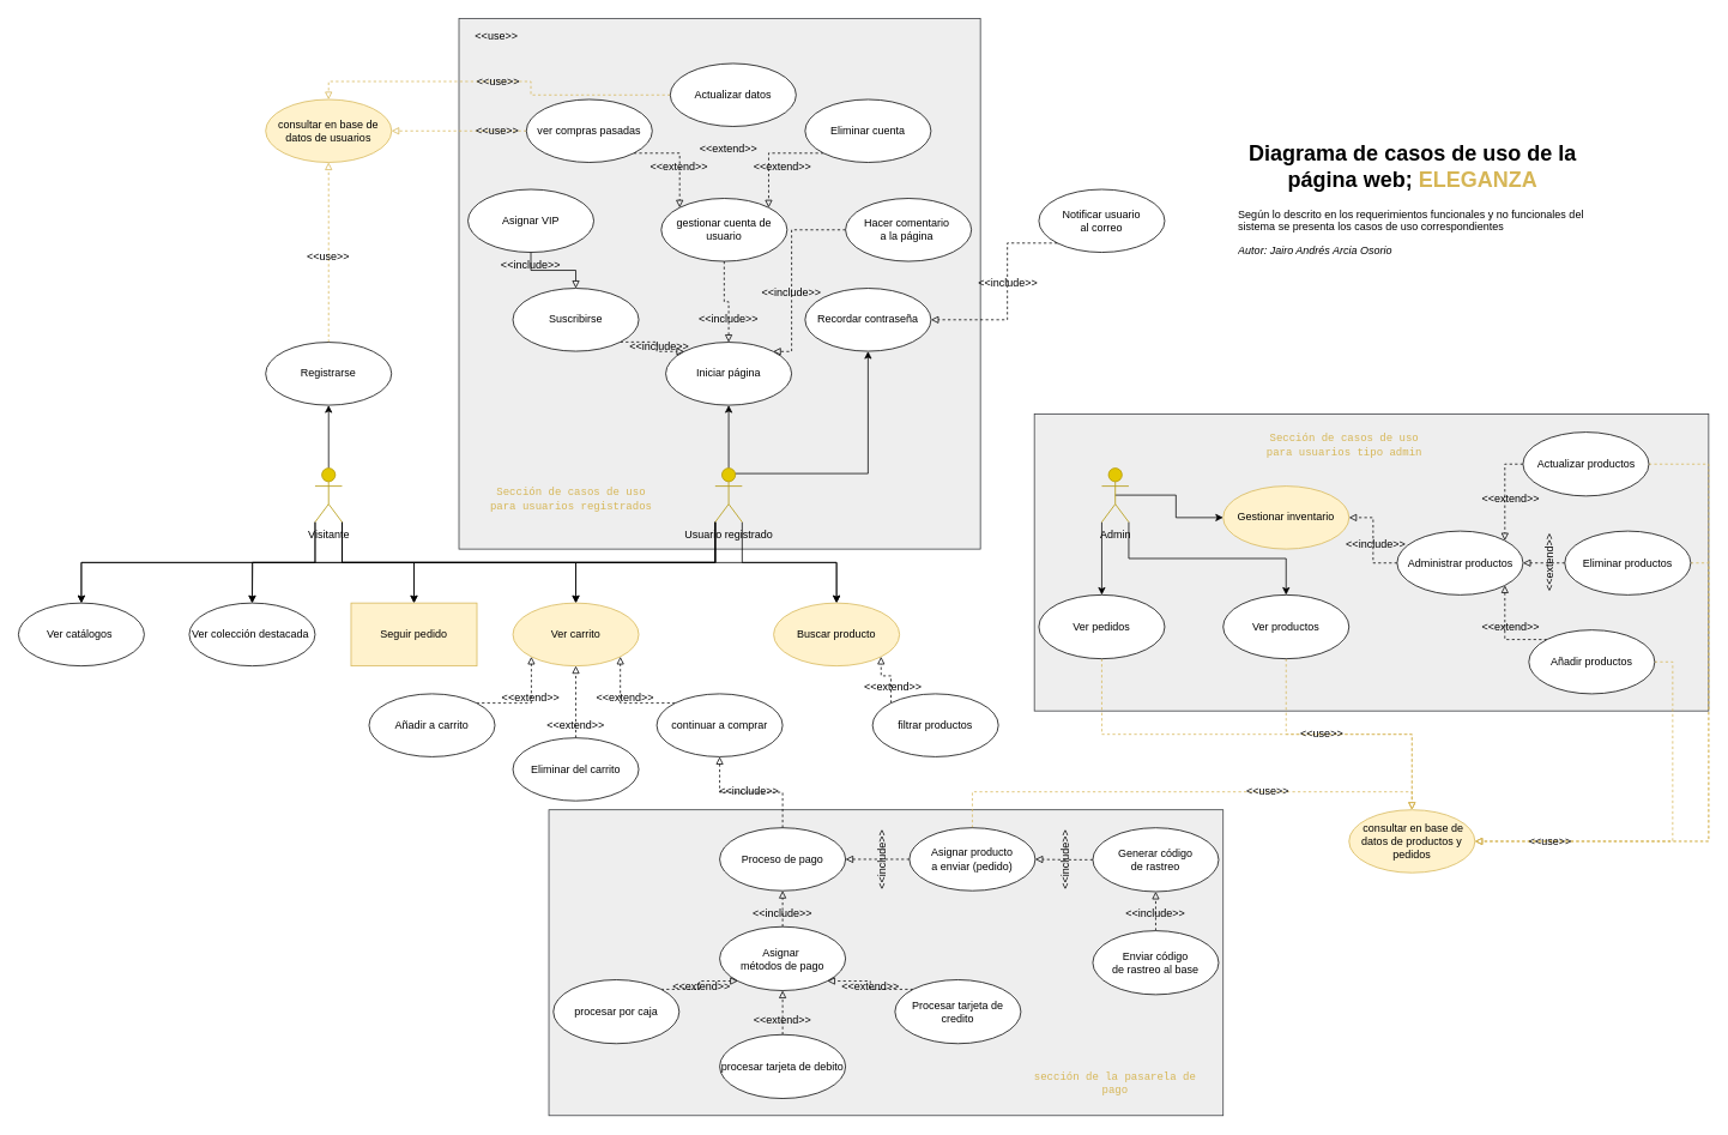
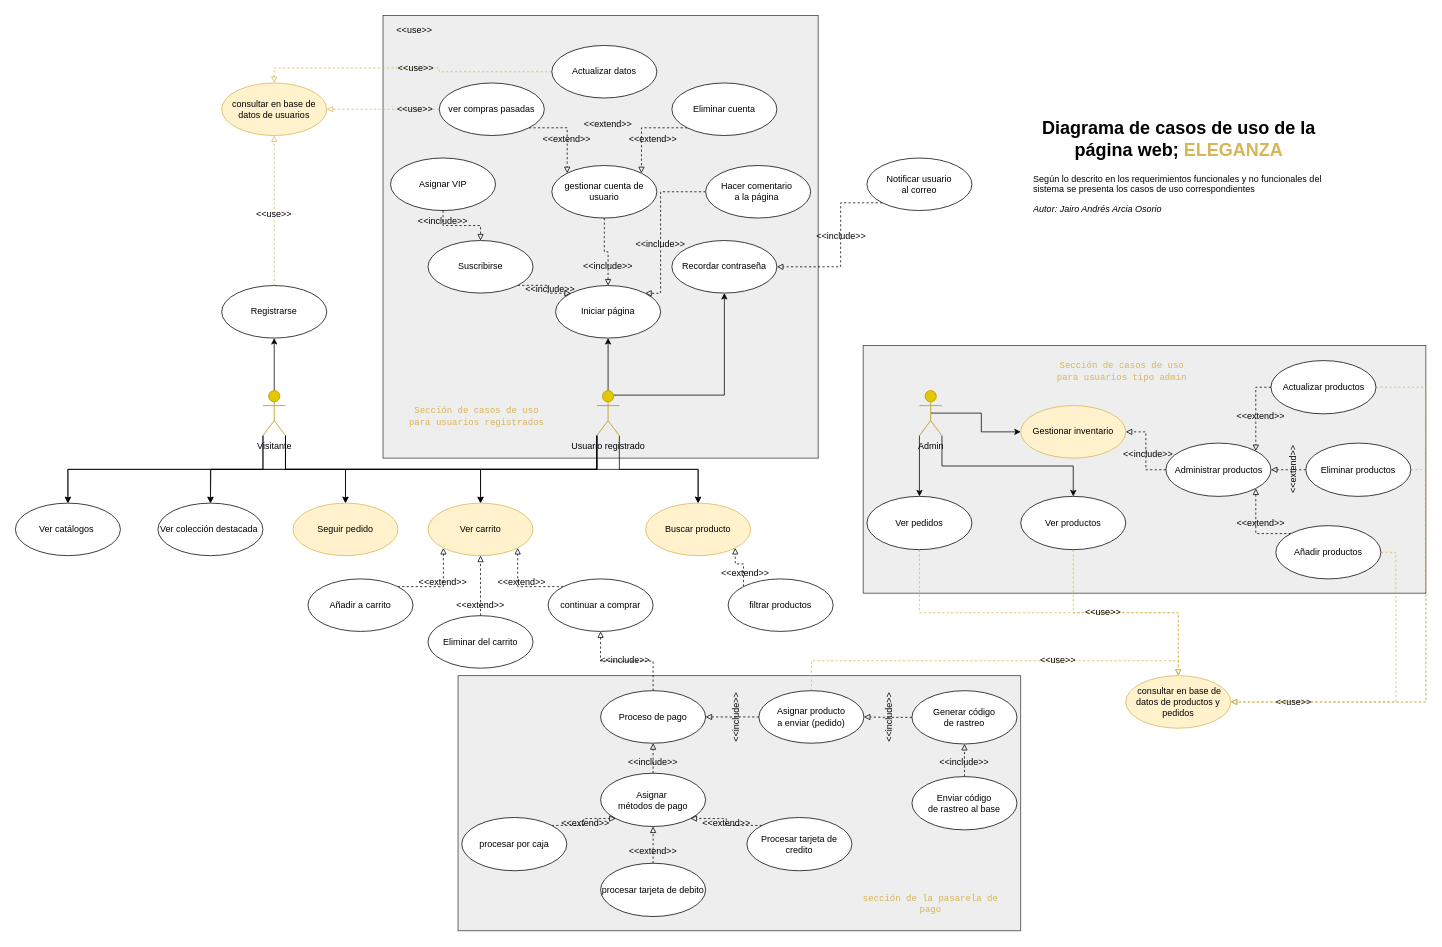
- <mxCell id="63" value="Actualizar datos" style="ellipse;whiteSpace=wrap;html=1;" parent="1" vertex="1"><mxGeometry x="745" y="70" width="140" height="70" as="geometry" /></mxCell>
+ <mxCell id="63" value="Actualizar datos" style="ellipse;whiteSpace=wrap;html=1;" parent="1" vertex="1"><mxGeometry x="735" y="60" width="140" height="70" as="geometry" /></mxCell>
- <mxCell id="69" style="edgeStyle=orthogonalEdgeStyle;rounded=0;orthogonalLoop=1;jettySize=auto;html=1;exitX=0.5;exitY=1;exitDx=0;exitDy=0;dashed=0;endArrow=block;endFill=0;" parent="1" source="70" target="28" edge="1"><mxGeometry relative="1" as="geometry" /></mxCell>
+ <mxCell id="69" style="edgeStyle=orthogonalEdgeStyle;rounded=0;orthogonalLoop=1;jettySize=auto;html=1;exitX=0.5;exitY=1;exitDx=0;exitDy=0;dashed=1;endArrow=block;endFill=0;" parent="1" source="70" target="28" edge="1"><mxGeometry relative="1" as="geometry" /></mxCell>
- <mxCell id="21" value="Seguir pedido" style="whiteSpace=wrap;html=1;fillColor=#fff2cc;strokeColor=#d6b656;rounded=0;" parent="1" vertex="1"><mxGeometry x="390" y="670" width="140" height="70" as="geometry" /></mxCell>
+ <mxCell id="21" value="Seguir pedido" style="ellipse;whiteSpace=wrap;html=1;fillColor=#fff2cc;strokeColor=#d6b656;" parent="1" vertex="1"><mxGeometry x="390" y="670" width="140" height="70" as="geometry" /></mxCell>
